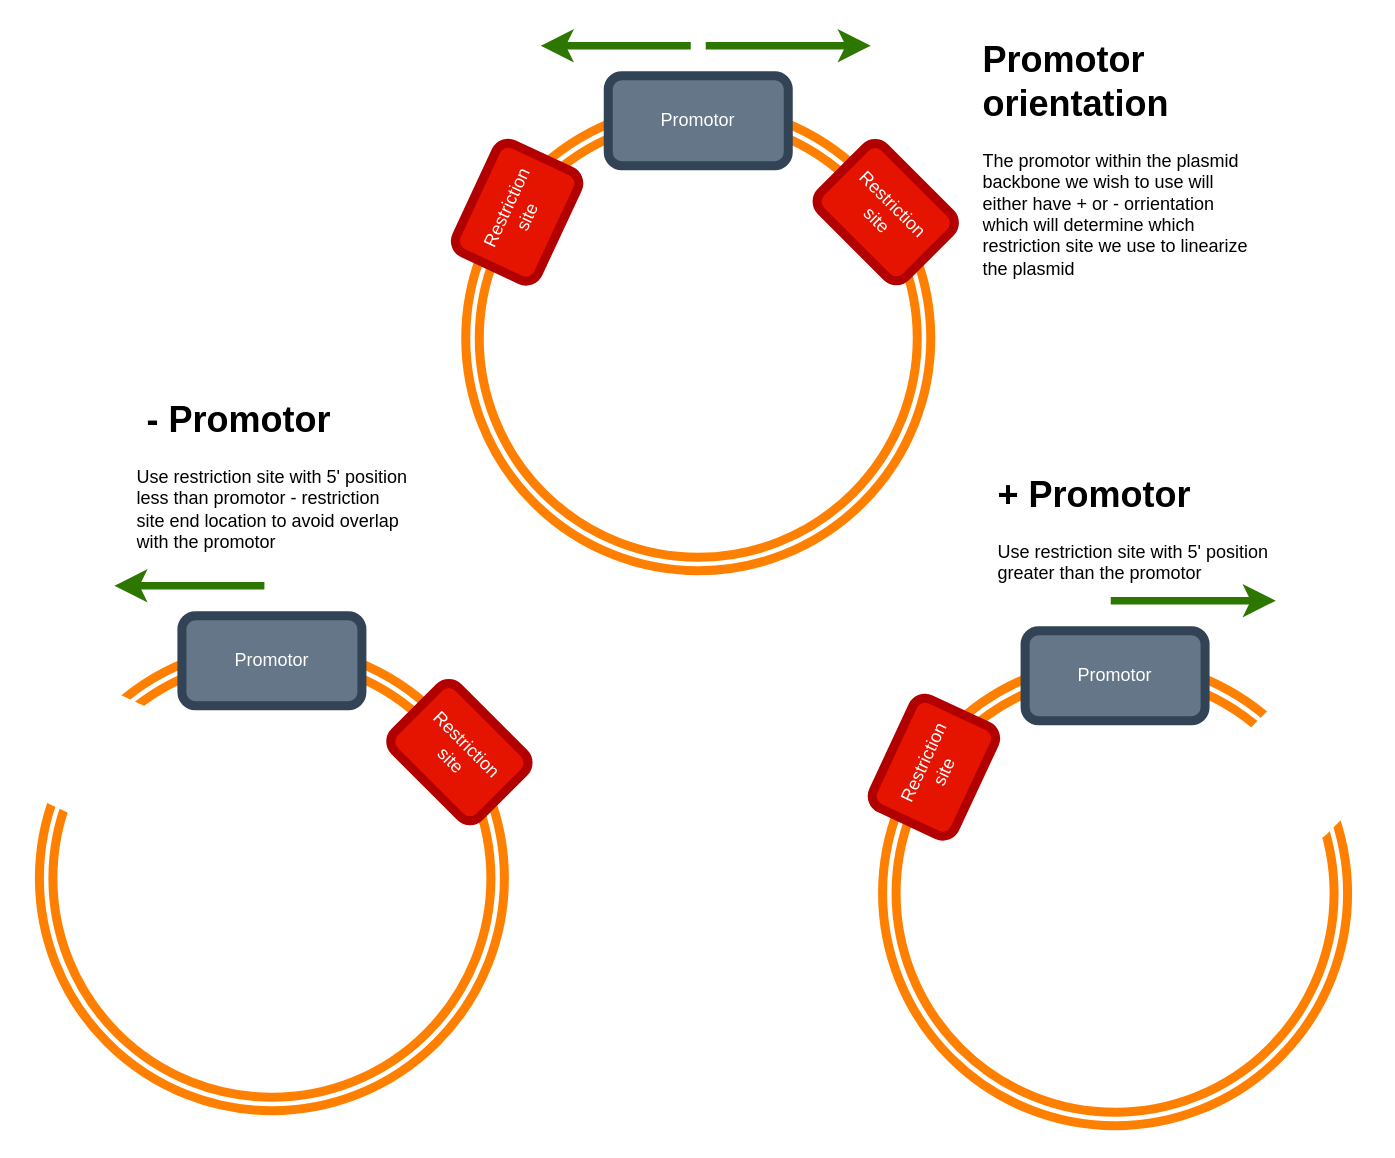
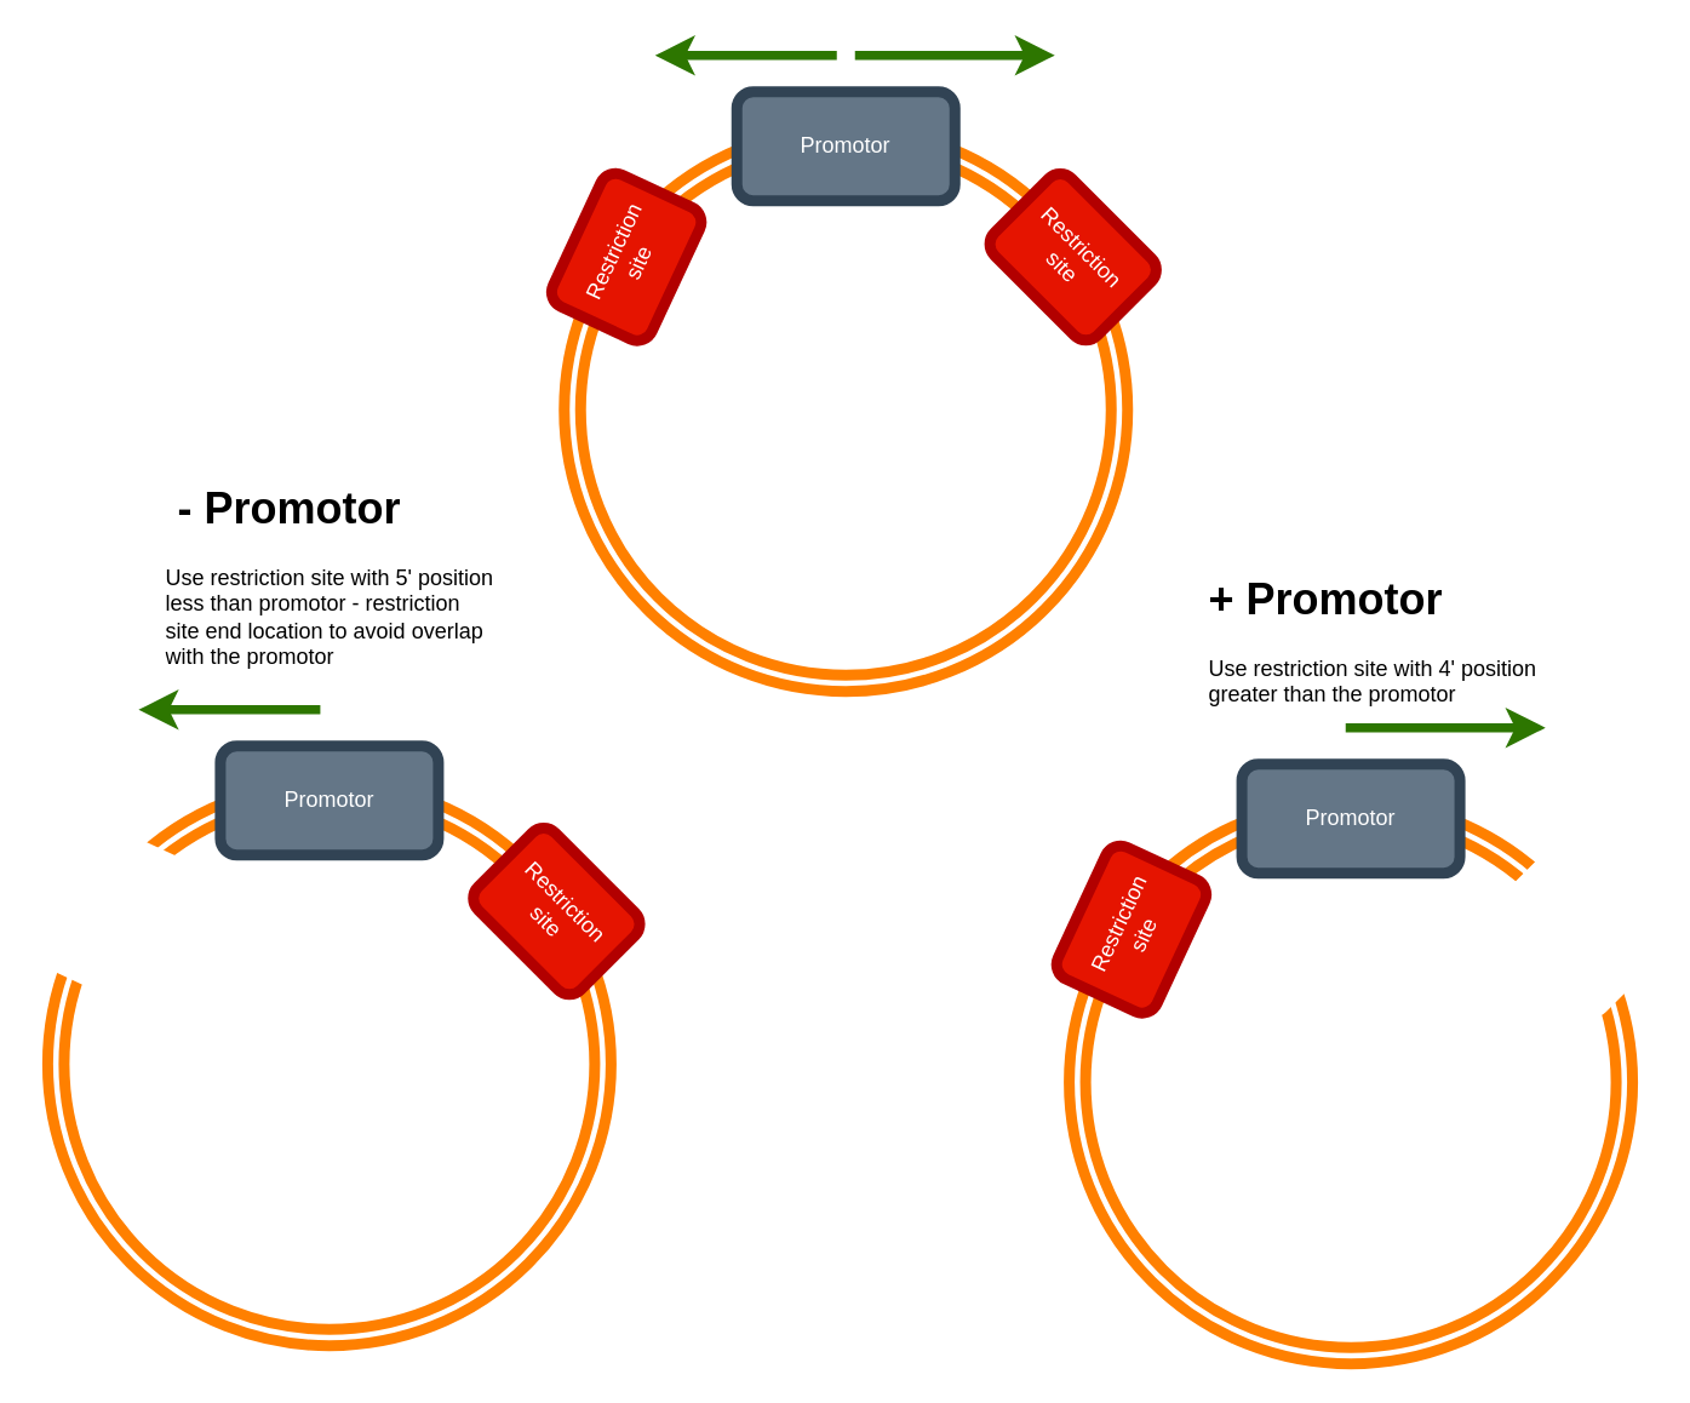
- <mxCell id="8" value="&lt;h1&gt;Promotor orientation&lt;/h1&gt;&lt;p&gt;The promotor within the plasmid backbone we wish to use will either have + or - orrientation which will determine which restriction site we use to linearize the plasmid&lt;/p&gt;" style="text;html=1;strokeColor=none;fillColor=none;spacing=5;spacingTop=-20;whiteSpace=wrap;overflow=hidden;rounded=0;" vertex="1" parent="1"><mxGeometry x="650" y="20" width="190" height="170" as="geometry" /></mxCell>
- <mxCell id="9" value="&lt;h1&gt;+ Promotor&lt;/h1&gt;&lt;p&gt;Use restriction site with 5' position greater than the promotor&lt;/p&gt;" style="text;html=1;strokeColor=none;fillColor=none;spacing=5;spacingTop=-20;whiteSpace=wrap;overflow=hidden;rounded=0;" vertex="1" parent="1"><mxGeometry x="660" y="310" width="190" height="120" as="geometry" /></mxCell>
+ <mxCell id="9" value="&lt;h1&gt;+ Promotor&lt;/h1&gt;&lt;p&gt;Use restriction site with 4' position greater than the promotor&lt;/p&gt;" style="text;html=1;strokeColor=none;fillColor=none;spacing=5;spacingTop=-20;whiteSpace=wrap;overflow=hidden;rounded=0;" vertex="1" parent="1"><mxGeometry x="660" y="310" width="190" height="120" as="geometry" /></mxCell>
